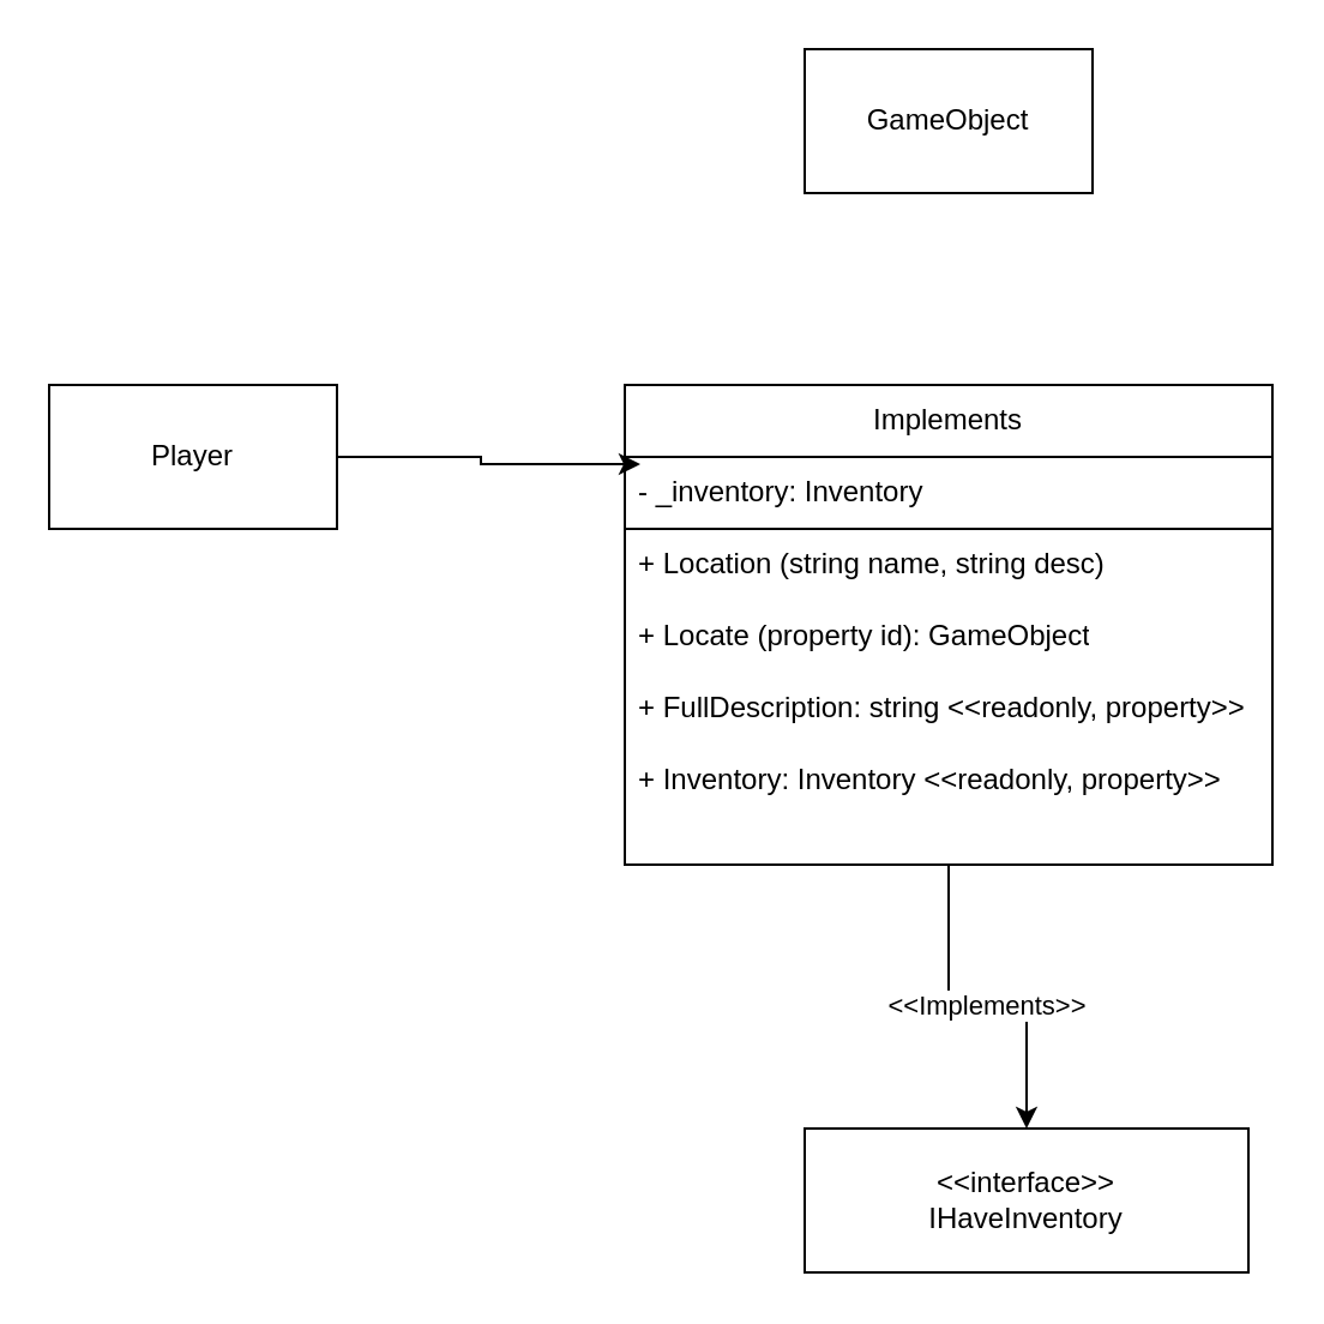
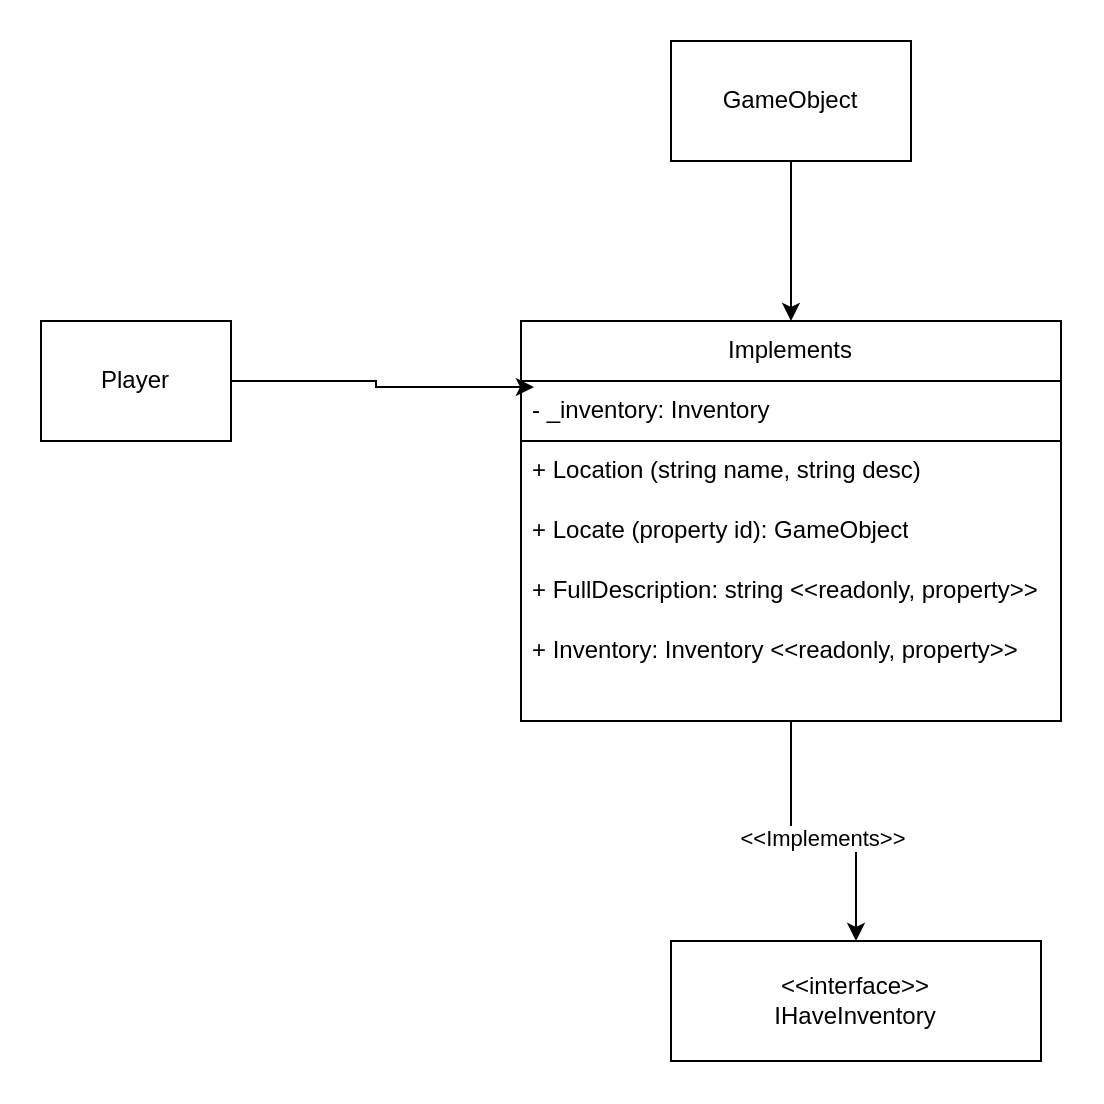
+ <mxCell id="3" style="edgeStyle=orthogonalEdgeStyle;rounded=0;orthogonalLoop=1;jettySize=auto;html=1;exitX=0.5;exitY=1;exitDx=0;exitDy=0;" edge="1" parent="1" source="4" target="5"><mxGeometry relative="1" as="geometry" /></mxCell>
- <mxCell id="2" value="Player" style="rounded=0;whiteSpace=wrap;html=1;" vertex="1" parent="1"><mxGeometry x="20" y="160" width="120" height="60" as="geometry" /></mxCell>
+ <mxCell id="2" value="Player" style="rounded=0;whiteSpace=wrap;html=1;" vertex="1" parent="1"><mxGeometry x="20" y="160" width="95" height="60" as="geometry" /></mxCell>
